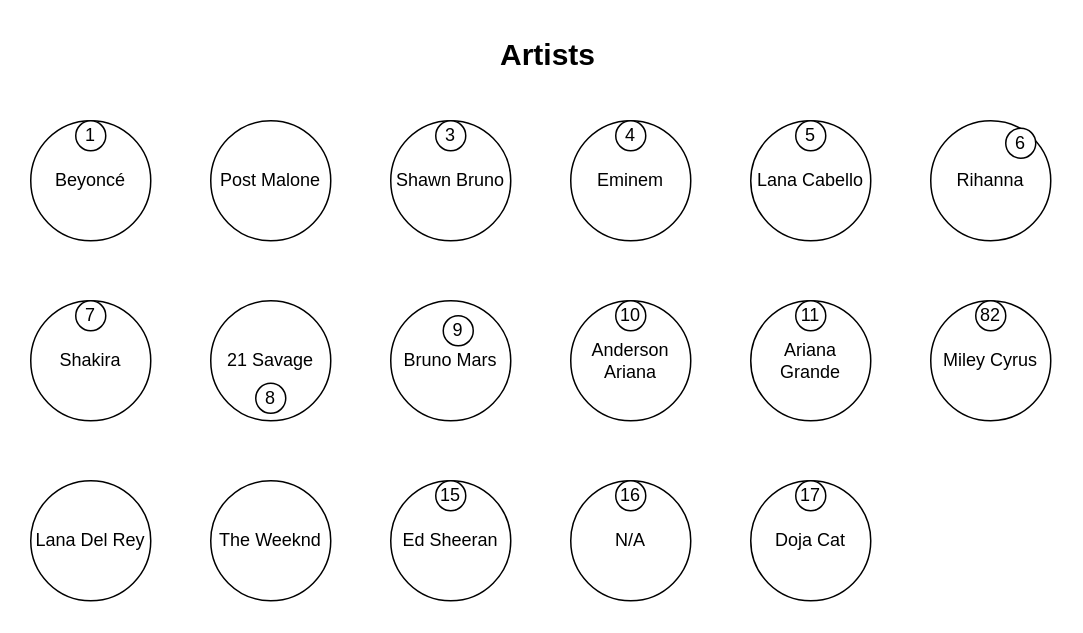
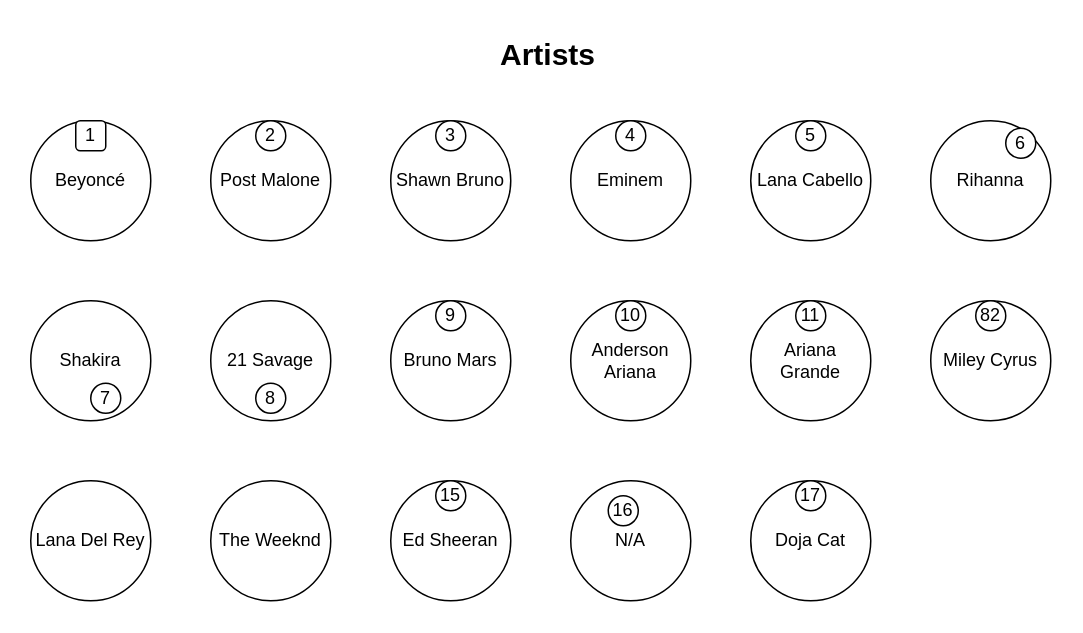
- <mxCell id="19" value="1" style="ellipse;whiteSpace=wrap;html=1;aspect=fixed;" vertex="1" parent="1"><mxGeometry x="50" y="80" width="20" height="20" as="geometry" /></mxCell>
+ <mxCell id="19" value="1" style="whiteSpace=wrap;html=1;aspect=fixed;rounded=1;" vertex="1" parent="1"><mxGeometry x="50" y="80" width="20" height="20" as="geometry" /></mxCell>
+ <mxCell id="33" value="2" style="ellipse;whiteSpace=wrap;html=1;aspect=fixed;" vertex="1" parent="1"><mxGeometry x="170" y="80" width="20" height="20" as="geometry" /></mxCell>
- <mxCell id="24" value="7" style="ellipse;whiteSpace=wrap;html=1;aspect=fixed;" vertex="1" parent="1"><mxGeometry x="50" y="200" width="20" height="20" as="geometry" /></mxCell>
+ <mxCell id="24" value="7" style="ellipse;whiteSpace=wrap;html=1;aspect=fixed;" vertex="1" parent="1"><mxGeometry x="60" y="255" width="20" height="20" as="geometry" /></mxCell>
- <mxCell id="26" value="9" style="ellipse;whiteSpace=wrap;html=1;aspect=fixed;" vertex="1" parent="1"><mxGeometry x="295" y="210" width="20" height="20" as="geometry" /></mxCell>
+ <mxCell id="26" value="9" style="ellipse;whiteSpace=wrap;html=1;aspect=fixed;" vertex="1" parent="1"><mxGeometry x="290" y="200" width="20" height="20" as="geometry" /></mxCell>
- <mxCell id="31" value="16" style="ellipse;whiteSpace=wrap;html=1;aspect=fixed;" vertex="1" parent="1"><mxGeometry x="410" y="320" width="20" height="20" as="geometry" /></mxCell>
+ <mxCell id="31" value="16" style="ellipse;whiteSpace=wrap;html=1;aspect=fixed;" vertex="1" parent="1"><mxGeometry x="405" y="330" width="20" height="20" as="geometry" /></mxCell>
